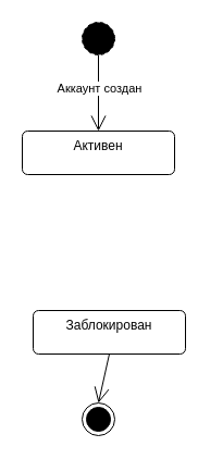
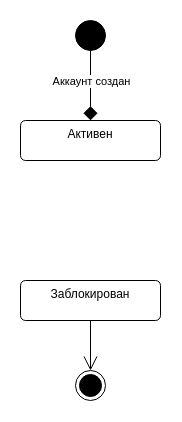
- <mxCell id="2" value="Y" style="ellipse;fillColor=strokeColor;html=1;dashed=1;" vertex="1" parent="1"><mxGeometry x="75" y="20" width="30" height="30" as="geometry" /></mxCell>
+ <mxCell id="2" value="Y" style="ellipse;fillColor=strokeColor;html=1;" vertex="1" parent="1"><mxGeometry x="75" y="20" width="30" height="30" as="geometry" /></mxCell>
- <mxCell id="3" value="" style="endArrow=open;endFill=1;endSize=12;html=1;rounded=0;entryX=0.5;entryY=0;entryDx=0;entryDy=0;" edge="1" parent="1" source="2" target="5"><mxGeometry width="160" relative="1" as="geometry"><mxPoint x="225" y="70" as="sourcePoint" /><mxPoint x="385" y="70" as="targetPoint" /></mxGeometry></mxCell>
+ <mxCell id="3" value="" style="endArrow=diamond;endFill=1;endSize=12;html=1;rounded=0;entryX=0.5;entryY=0;entryDx=0;entryDy=0;" edge="1" parent="1" source="2" target="5"><mxGeometry width="160" relative="1" as="geometry"><mxPoint x="225" y="70" as="sourcePoint" /><mxPoint x="385" y="70" as="targetPoint" /></mxGeometry></mxCell>
- <mxCell id="6" value="&lt;div&gt;Заблокирован&lt;/div&gt;" style="html=1;align=center;verticalAlign=top;rounded=1;absoluteArcSize=1;arcSize=10;dashed=0;whiteSpace=wrap;" vertex="1" parent="1"><mxGeometry x="30" y="285" width="140" height="40" as="geometry" /></mxCell>
+ <mxCell id="6" value="&lt;div&gt;Заблокирован&lt;/div&gt;" style="html=1;align=center;verticalAlign=top;rounded=1;absoluteArcSize=1;arcSize=10;dashed=0;whiteSpace=wrap;" vertex="1" parent="1"><mxGeometry x="20" y="280" width="140" height="40" as="geometry" /></mxCell>
